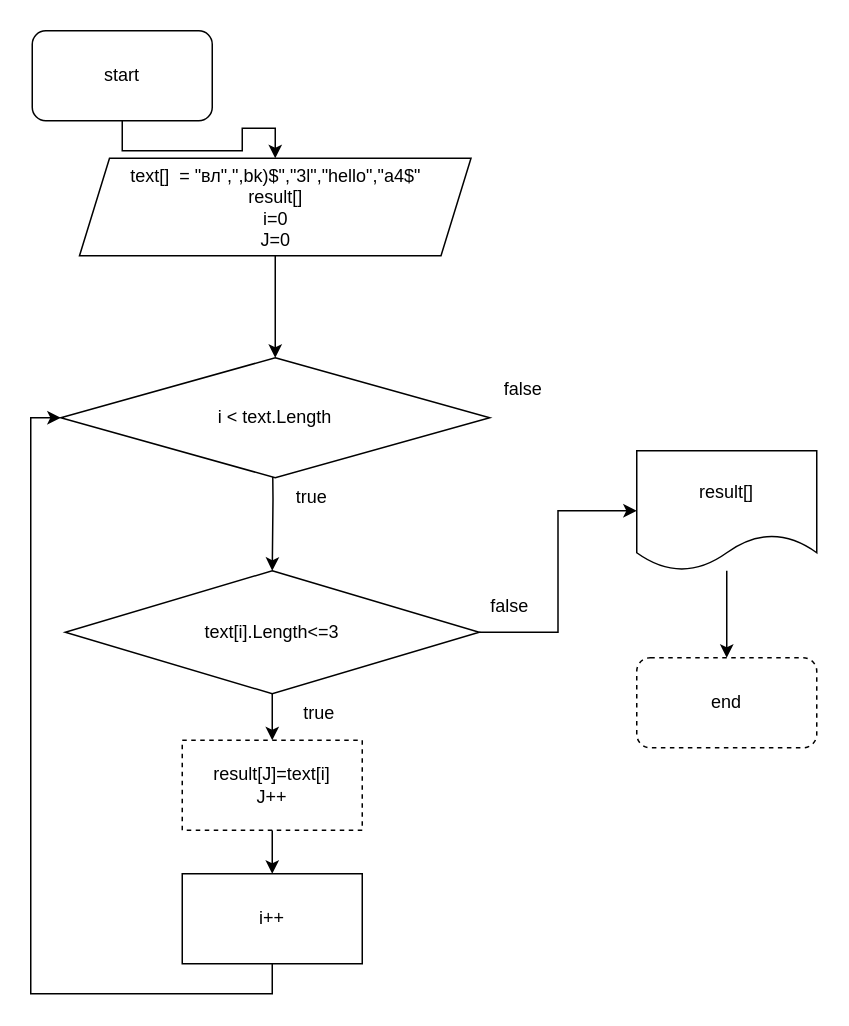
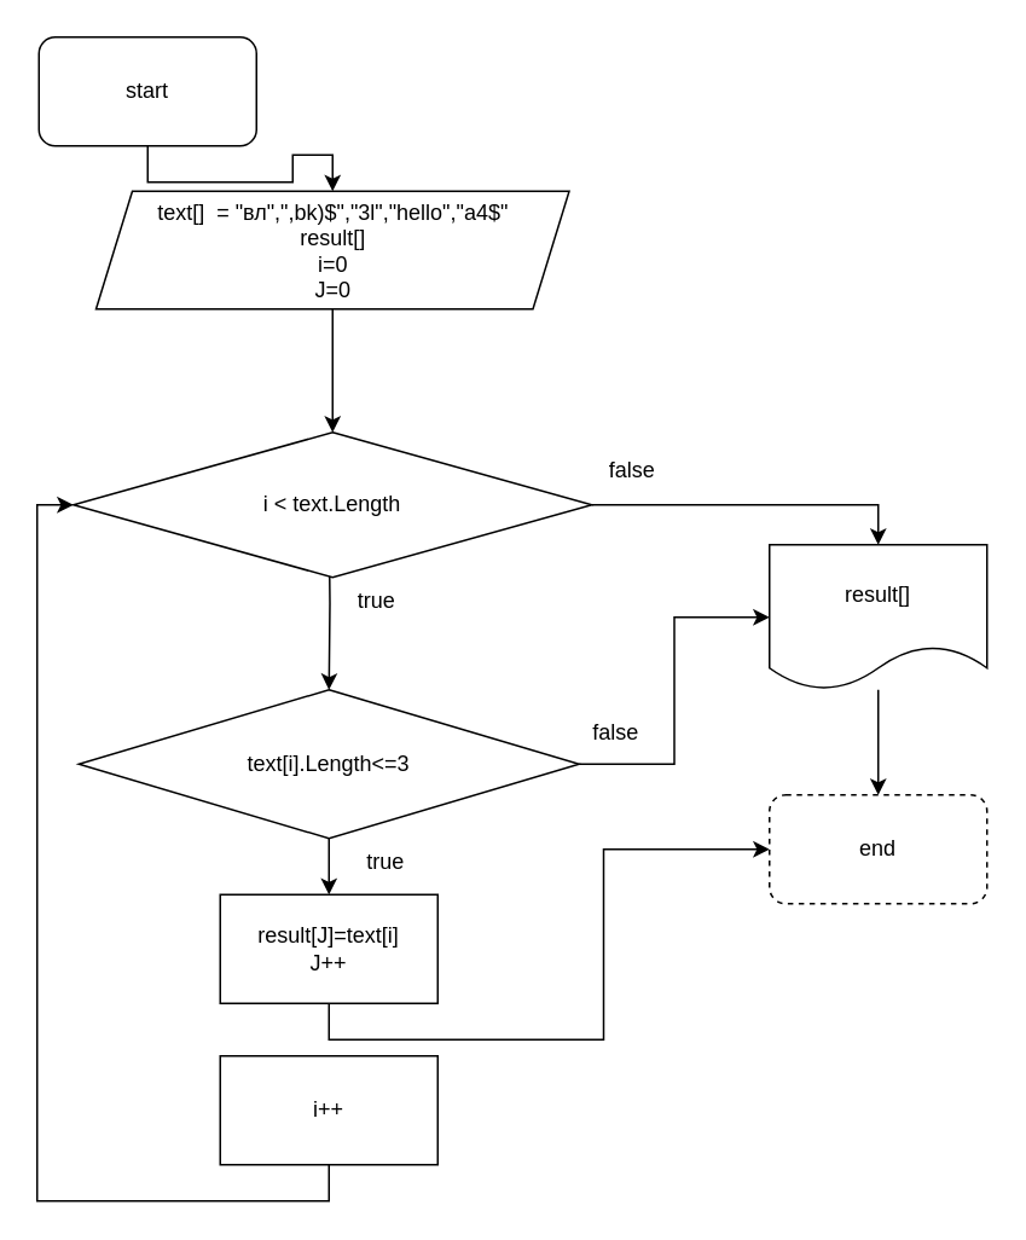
+ <mxCell id="15" style="edgeStyle=orthogonalEdgeStyle;rounded=0;orthogonalLoop=1;jettySize=auto;html=1;exitX=1;exitY=0.5;exitDx=0;exitDy=0;entryX=0.5;entryY=0;entryDx=0;entryDy=0;" edge="1" parent="1" source="16" target="21"><mxGeometry relative="1" as="geometry" /></mxCell>
- <mxCell id="10" value="result[J]=text[i]&lt;br&gt;J++" style="whiteSpace=wrap;html=1;dashed=1;" vertex="1" parent="1"><mxGeometry x="121" y="493" width="120" height="60" as="geometry" /></mxCell>
+ <mxCell id="10" value="result[J]=text[i]&lt;br&gt;J++" style="whiteSpace=wrap;html=1;" vertex="1" parent="1"><mxGeometry x="121" y="493" width="120" height="60" as="geometry" /></mxCell>
- <mxCell id="9" style="edgeStyle=orthogonalEdgeStyle;rounded=0;orthogonalLoop=1;jettySize=auto;html=1;exitX=0.5;exitY=1;exitDx=0;exitDy=0;entryX=0.5;entryY=0;entryDx=0;entryDy=0;" edge="1" parent="1" source="10" target="13"><mxGeometry relative="1" as="geometry" /></mxCell>
+ <mxCell id="9" style="edgeStyle=orthogonalEdgeStyle;rounded=0;orthogonalLoop=1;jettySize=auto;html=1;exitX=0.5;exitY=1;exitDx=0;exitDy=0;" edge="1" parent="1" source="10" target="22"><mxGeometry relative="1" as="geometry" /></mxCell>
